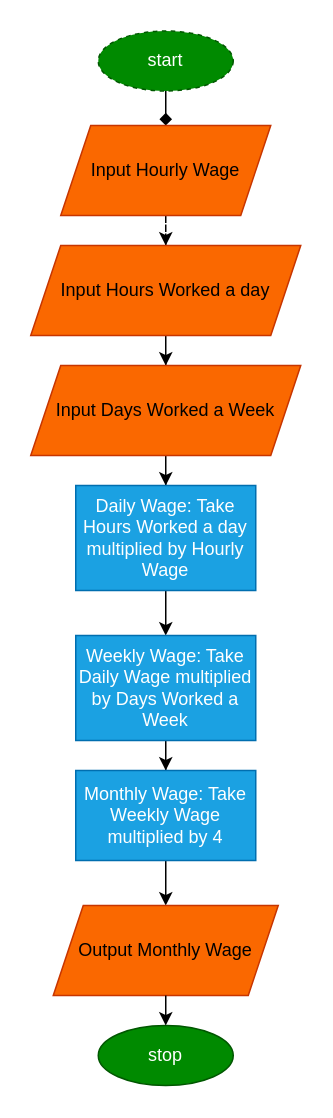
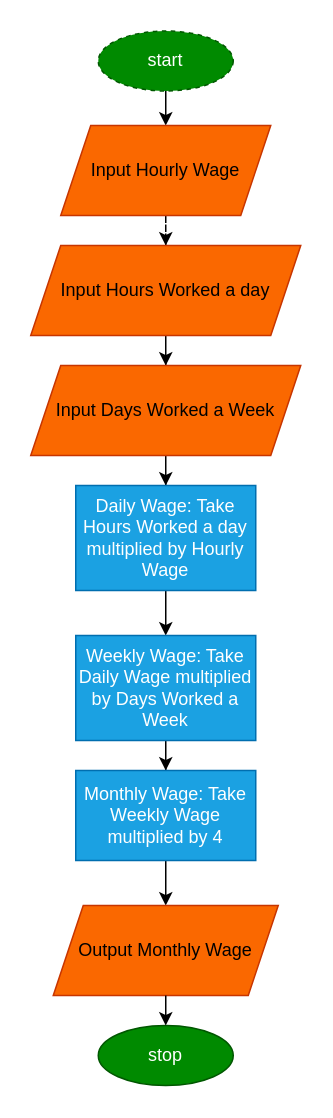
- <mxCell id="2" value="" style="edgeStyle=orthogonalEdgeStyle;rounded=0;orthogonalLoop=1;jettySize=auto;html=1;endArrow=diamond;" edge="1" parent="1" source="3" target="5"><mxGeometry relative="1" as="geometry" /></mxCell>
+ <mxCell id="2" value="" style="edgeStyle=orthogonalEdgeStyle;rounded=0;orthogonalLoop=1;jettySize=auto;html=1;" edge="1" parent="1" source="3" target="5"><mxGeometry relative="1" as="geometry" /></mxCell>
